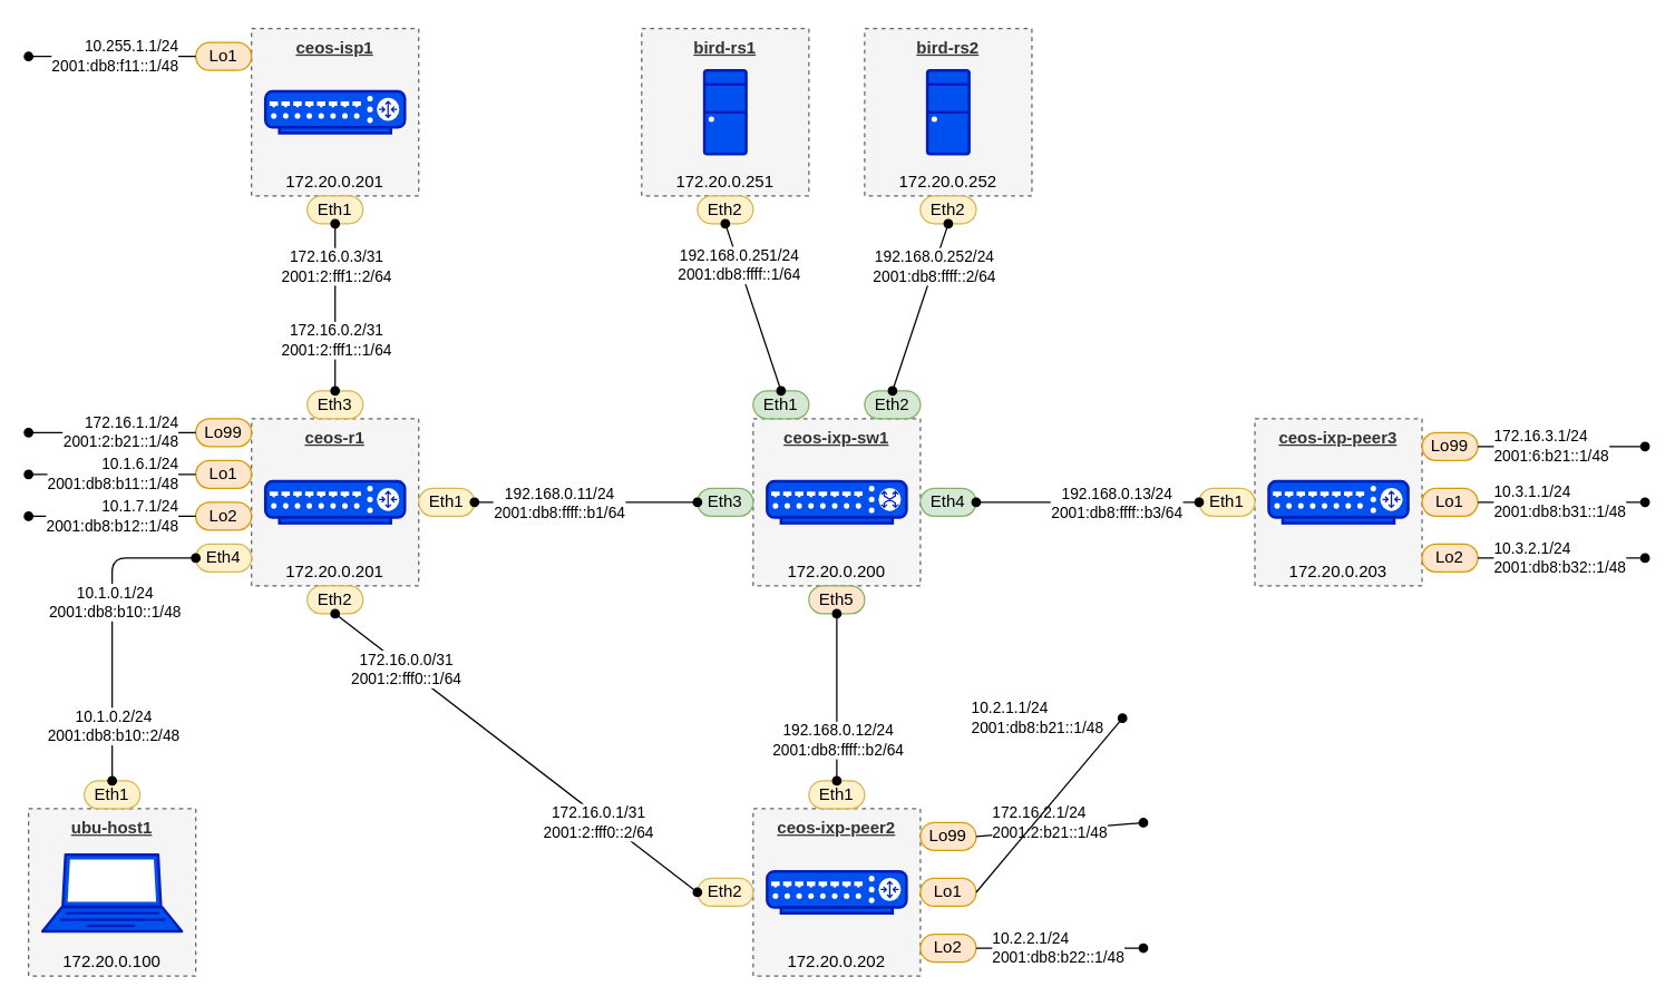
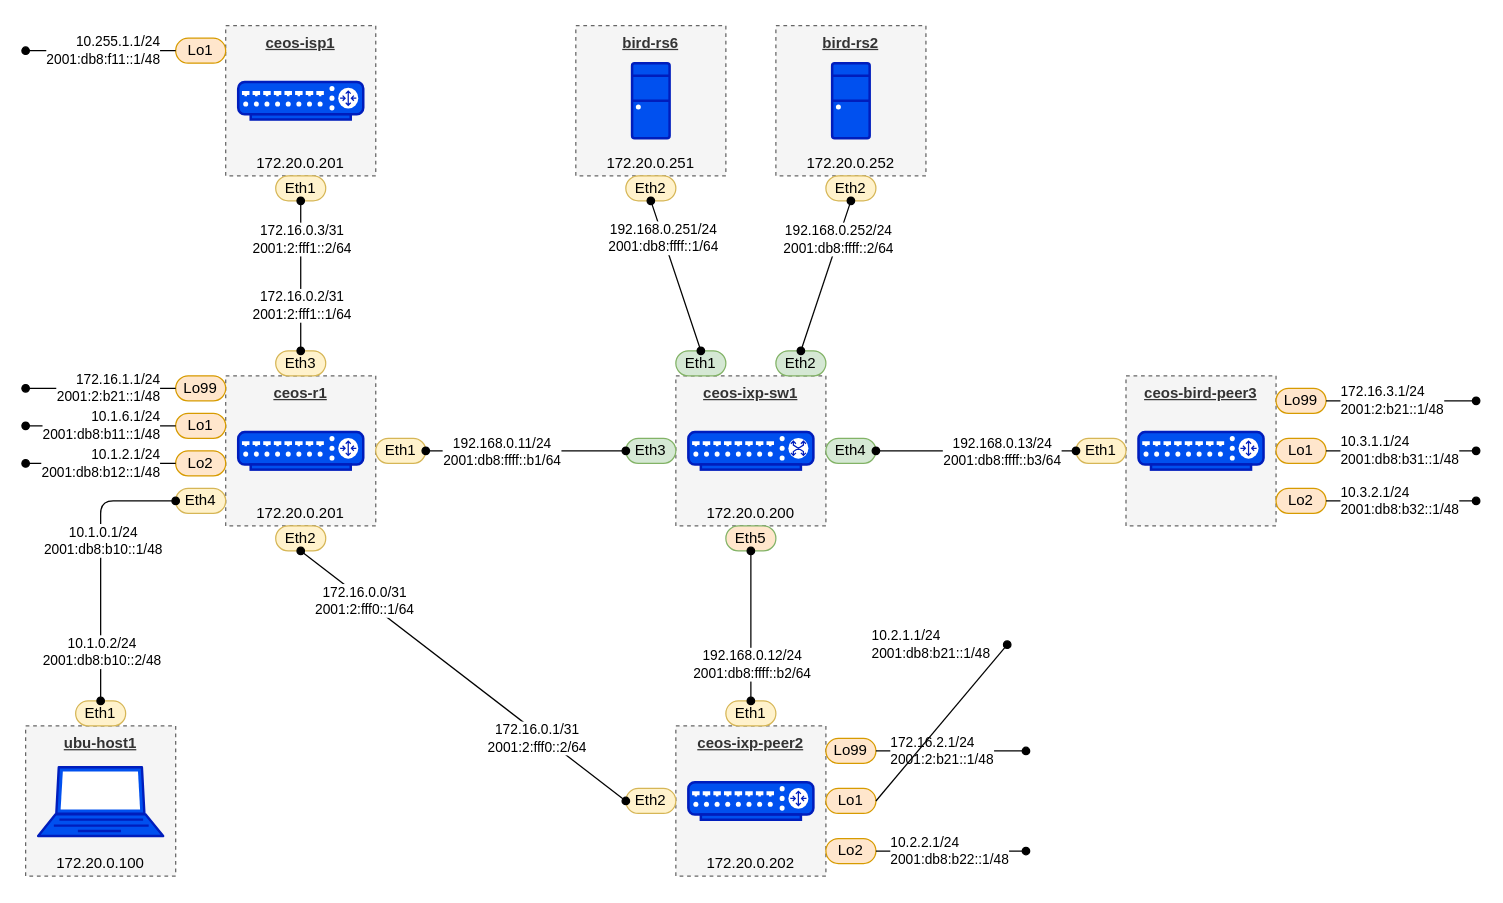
- <mxCell id="12" value="&lt;u&gt;&lt;b&gt;bird-rs1&lt;/b&gt;&lt;/u&gt;" style="rounded=0;whiteSpace=wrap;html=1;dashed=1;fillColor=#f5f5f5;strokeColor=#666666;fontColor=#333333;labelPosition=center;verticalLabelPosition=middle;align=center;verticalAlign=top;spacingTop=0;" parent="1" vertex="1"><mxGeometry x="460" y="20" width="120" height="120" as="geometry" /></mxCell>
+ <mxCell id="12" value="&lt;u&gt;&lt;b&gt;bird-rs6&lt;/b&gt;&lt;/u&gt;" style="rounded=0;whiteSpace=wrap;html=1;dashed=1;fillColor=#f5f5f5;strokeColor=#666666;fontColor=#333333;labelPosition=center;verticalLabelPosition=middle;align=center;verticalAlign=top;spacingTop=0;" parent="1" vertex="1"><mxGeometry x="460" y="20" width="120" height="120" as="geometry" /></mxCell>
- <mxCell id="39" value="&lt;u&gt;&lt;b&gt;ceos-ixp-peer3&lt;/b&gt;&lt;/u&gt;" style="rounded=0;whiteSpace=wrap;html=1;dashed=1;fillColor=#f5f5f5;strokeColor=#666666;fontColor=#333333;labelPosition=center;verticalLabelPosition=middle;align=center;verticalAlign=top;spacingTop=0;" parent="1" vertex="1"><mxGeometry x="900" y="300" width="120" height="120" as="geometry" /></mxCell>
+ <mxCell id="39" value="&lt;u&gt;&lt;b&gt;ceos-bird-peer3&lt;/b&gt;&lt;/u&gt;" style="rounded=0;whiteSpace=wrap;html=1;dashed=1;fillColor=#f5f5f5;strokeColor=#666666;fontColor=#333333;labelPosition=center;verticalLabelPosition=middle;align=center;verticalAlign=top;spacingTop=0;" parent="1" vertex="1"><mxGeometry x="900" y="300" width="120" height="120" as="geometry" /></mxCell>
- <mxCell id="72" value="172.16.3.1/24&lt;div&gt;2001:6:b21::1/48&lt;br&gt;&lt;/div&gt;" style="text;html=1;align=left;verticalAlign=middle;whiteSpace=wrap;rounded=0;fillColor=none;labelBackgroundColor=default;fontSize=11;" vertex="1" parent="1"><mxGeometry x="1070" y="300" width="110" height="40" as="geometry" /></mxCell>
+ <mxCell id="72" value="172.16.3.1/24&lt;div&gt;2001:2:b21::1/48&lt;br&gt;&lt;/div&gt;" style="text;html=1;align=left;verticalAlign=middle;whiteSpace=wrap;rounded=0;fillColor=none;labelBackgroundColor=default;fontSize=11;" vertex="1" parent="1"><mxGeometry x="1070" y="300" width="110" height="40" as="geometry" /></mxCell>
- <mxCell id="87" value="&lt;div&gt;&lt;div&gt;10.1.7.1/24&lt;/div&gt;&lt;div&gt;2001:db8:b12::1/48&lt;/div&gt;&lt;/div&gt;" style="text;html=1;align=right;verticalAlign=middle;whiteSpace=wrap;rounded=0;fillColor=none;labelBackgroundColor=default;fontSize=11;" vertex="1" parent="1"><mxGeometry x="20" y="350" width="110" height="40" as="geometry" /></mxCell>
+ <mxCell id="87" value="&lt;div&gt;&lt;div&gt;10.1.2.1/24&lt;/div&gt;&lt;div&gt;2001:db8:b12::1/48&lt;/div&gt;&lt;/div&gt;" style="text;html=1;align=right;verticalAlign=middle;whiteSpace=wrap;rounded=0;fillColor=none;labelBackgroundColor=default;fontSize=11;" vertex="1" parent="1"><mxGeometry x="20" y="350" width="110" height="40" as="geometry" /></mxCell>
- <mxCell id="42" value="172.20.0.203" style="text;html=1;align=center;verticalAlign=middle;whiteSpace=wrap;rounded=0;" parent="1" vertex="1"><mxGeometry x="900" y="400" width="120" height="20" as="geometry" /></mxCell>
- <mxCell id="63" value="172.16.2.1/24&lt;div&gt;2001:2:b21::1/48&lt;br&gt;&lt;/div&gt;" style="text;html=1;align=left;verticalAlign=middle;whiteSpace=wrap;rounded=0;fillColor=none;labelBackgroundColor=default;fontSize=11;" vertex="1" parent="1"><mxGeometry x="710" y="570" width="110" height="40" as="geometry" /></mxCell>
+ <mxCell id="63" value="172.16.2.1/24&lt;div&gt;2001:2:b21::1/48&lt;br&gt;&lt;/div&gt;" style="text;html=1;align=left;verticalAlign=middle;whiteSpace=wrap;rounded=0;fillColor=none;labelBackgroundColor=default;fontSize=11;" vertex="1" parent="1"><mxGeometry x="710" y="580" width="110" height="40" as="geometry" /></mxCell>
